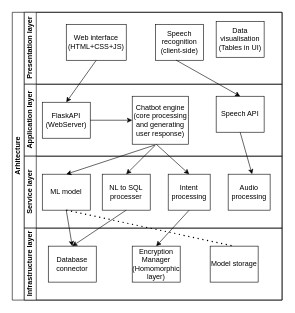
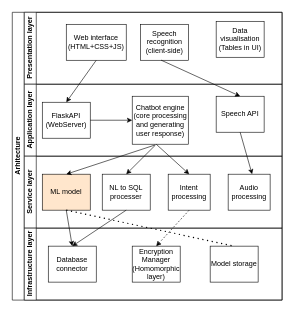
- <mxCell id="5" value="Speech recognition (client-side)" style="rounded=0;whiteSpace=wrap;html=1;fontFamily=Helvetica;fontSize=12;fontColor=#000000;align=center;" parent="3" vertex="1"><mxGeometry x="219" y="20" width="80" height="60" as="geometry" /></mxCell>
+ <mxCell id="5" value="Speech recognition (client-side)" style="rounded=0;whiteSpace=wrap;html=1;fontFamily=Helvetica;fontSize=12;fontColor=#000000;align=center;" parent="3" vertex="1"><mxGeometry x="194" y="20" width="80" height="60" as="geometry" /></mxCell>
- <mxCell id="13" value="ML model" style="rounded=0;whiteSpace=wrap;html=1;fontFamily=Helvetica;fontSize=12;fontColor=#000000;align=center;" vertex="1" parent="12"><mxGeometry x="30" y="30" width="80" height="60" as="geometry" /></mxCell>
+ <mxCell id="13" value="ML model" style="rounded=0;whiteSpace=wrap;html=1;fontFamily=Helvetica;fontSize=12;fontColor=#000000;align=center;fillColor=#ffe6cc;" vertex="1" parent="12"><mxGeometry x="30" y="30" width="80" height="60" as="geometry" /></mxCell>
- <mxCell id="28" value="" style="endArrow=classic;html=1;rounded=0;entryX=0.5;entryY=0;entryDx=0;entryDy=0;exitX=0.5;exitY=1;exitDx=0;exitDy=0;" edge="1" parent="2" source="15" target="20"><mxGeometry width="50" height="50" relative="1" as="geometry"><mxPoint x="220" y="270" as="sourcePoint" /><mxPoint x="270" y="220" as="targetPoint" /></mxGeometry></mxCell>
+ <mxCell id="28" value="" style="endArrow=classic;html=1;rounded=0;entryX=0.5;entryY=0;entryDx=0;entryDy=0;exitX=0.5;exitY=1;exitDx=0;exitDy=0;dashed=1;" edge="1" parent="2" source="15" target="20"><mxGeometry width="50" height="50" relative="1" as="geometry"><mxPoint x="220" y="270" as="sourcePoint" /><mxPoint x="270" y="220" as="targetPoint" /></mxGeometry></mxCell>
